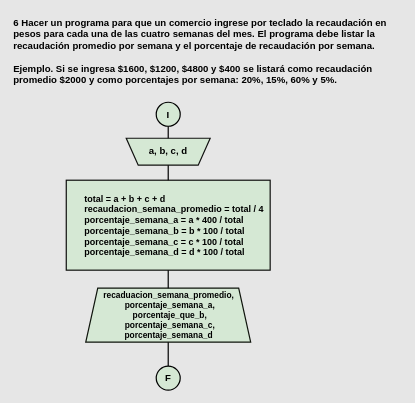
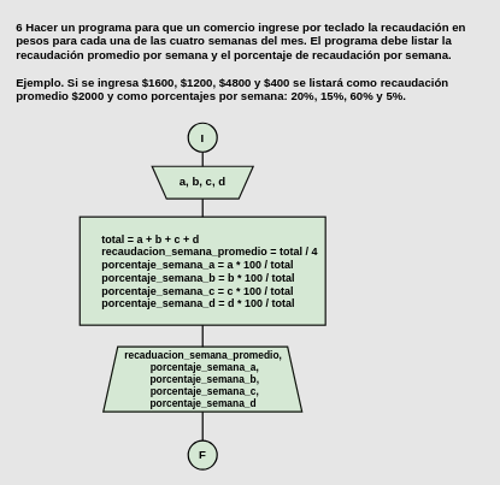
- <mxCell id="14" value="&lt;div style=&quot;text-align: left;&quot;&gt;&lt;b style=&quot;font-size: 15px; color: rgb(0, 0, 0); background-color: initial;&quot;&gt;total = a + b + c + d&lt;/b&gt;&lt;/div&gt;&lt;font color=&quot;#000000&quot;&gt;&lt;div style=&quot;text-align: left;&quot;&gt;&lt;b style=&quot;font-size: 15px; background-color: initial;&quot;&gt;recaudacion_semana_promedio = total / 4&lt;/b&gt;&lt;/div&gt;&lt;span style=&quot;font-size: 15px;&quot;&gt;&lt;div style=&quot;text-align: left;&quot;&gt;&lt;b style=&quot;background-color: initial;&quot;&gt;porcentaje_semana_a = a * 400 / total&lt;/b&gt;&lt;/div&gt;&lt;b&gt;&lt;div style=&quot;text-align: left;&quot;&gt;&lt;b style=&quot;background-color: initial;&quot;&gt;porcentaje_semana_b = b * 100 / total&lt;/b&gt;&lt;/div&gt;&lt;div style=&quot;text-align: left;&quot;&gt;&lt;b style=&quot;background-color: initial;&quot;&gt;porcentaje_semana_c = c * 100 / total&lt;/b&gt;&lt;/div&gt;&lt;div style=&quot;text-align: left;&quot;&gt;&lt;b style=&quot;background-color: initial;&quot;&gt;porcentaje_semana_d = d * 100 / total&lt;/b&gt;&lt;/div&gt;&lt;/b&gt;&lt;/span&gt;&lt;/font&gt;" style="text;strokeColor=none;align=center;fillColor=none;html=1;verticalAlign=middle;whiteSpace=wrap;rounded=0;aspect=fixed;" vertex="1" parent="3"><mxGeometry y="130" width="420" height="150" as="geometry" /></mxCell>
+ <mxCell id="14" value="&lt;div style=&quot;text-align: left;&quot;&gt;&lt;b style=&quot;font-size: 15px; color: rgb(0, 0, 0); background-color: initial;&quot;&gt;total = a + b + c + d&lt;/b&gt;&lt;/div&gt;&lt;font color=&quot;#000000&quot;&gt;&lt;div style=&quot;text-align: left;&quot;&gt;&lt;b style=&quot;font-size: 15px; background-color: initial;&quot;&gt;recaudacion_semana_promedio = total / 4&lt;/b&gt;&lt;/div&gt;&lt;span style=&quot;font-size: 15px;&quot;&gt;&lt;div style=&quot;text-align: left;&quot;&gt;&lt;b style=&quot;background-color: initial;&quot;&gt;porcentaje_semana_a = a * 100 / total&lt;/b&gt;&lt;/div&gt;&lt;b&gt;&lt;div style=&quot;text-align: left;&quot;&gt;&lt;b style=&quot;background-color: initial;&quot;&gt;porcentaje_semana_b = b * 100 / total&lt;/b&gt;&lt;/div&gt;&lt;div style=&quot;text-align: left;&quot;&gt;&lt;b style=&quot;background-color: initial;&quot;&gt;porcentaje_semana_c = c * 100 / total&lt;/b&gt;&lt;/div&gt;&lt;div style=&quot;text-align: left;&quot;&gt;&lt;b style=&quot;background-color: initial;&quot;&gt;porcentaje_semana_d = d * 100 / total&lt;/b&gt;&lt;/div&gt;&lt;/b&gt;&lt;/span&gt;&lt;/font&gt;" style="text;strokeColor=none;align=center;fillColor=none;html=1;verticalAlign=middle;whiteSpace=wrap;rounded=0;aspect=fixed;" vertex="1" parent="3"><mxGeometry y="130" width="420" height="150" as="geometry" /></mxCell>
- <mxCell id="15" value="&lt;b style=&quot;font-size: 14px;&quot;&gt;&lt;font color=&quot;#000000&quot; style=&quot;font-size: 14px;&quot;&gt;recaduacion_semana_promedio,&amp;nbsp;&lt;br&gt;porcentaje_semana_a,&lt;br&gt;porcentaje_que_b,&lt;br&gt;porcentaje_semana_c,&lt;br&gt;porcentaje_semana_d&amp;nbsp;&lt;br&gt;&lt;/font&gt;&lt;/b&gt;" style="text;strokeColor=none;align=center;fillColor=none;html=1;verticalAlign=middle;whiteSpace=wrap;rounded=0;aspect=fixed;" vertex="1" parent="3"><mxGeometry x="67.5" y="305" width="270" height="100" as="geometry" /></mxCell>
+ <mxCell id="15" value="&lt;b style=&quot;font-size: 14px;&quot;&gt;&lt;font color=&quot;#000000&quot; style=&quot;font-size: 14px;&quot;&gt;recaduacion_semana_promedio,&amp;nbsp;&lt;br&gt;porcentaje_semana_a,&lt;br&gt;porcentaje_semana_b,&lt;br&gt;porcentaje_semana_c,&lt;br&gt;porcentaje_semana_d&amp;nbsp;&lt;br&gt;&lt;/font&gt;&lt;/b&gt;" style="text;strokeColor=none;align=center;fillColor=none;html=1;verticalAlign=middle;whiteSpace=wrap;rounded=0;aspect=fixed;" vertex="1" parent="3"><mxGeometry x="67.5" y="305" width="270" height="100" as="geometry" /></mxCell>
